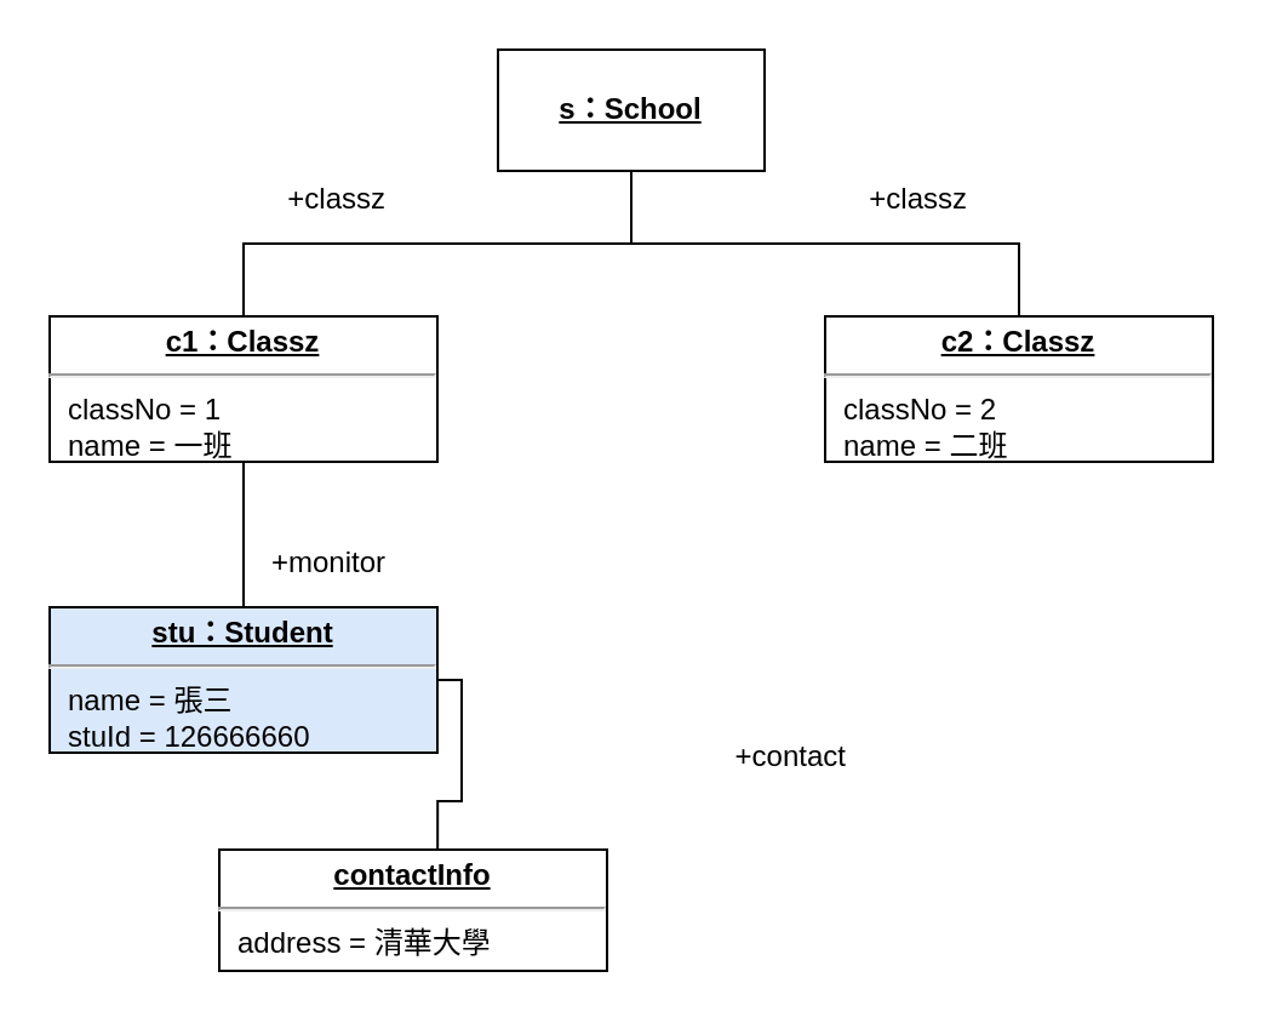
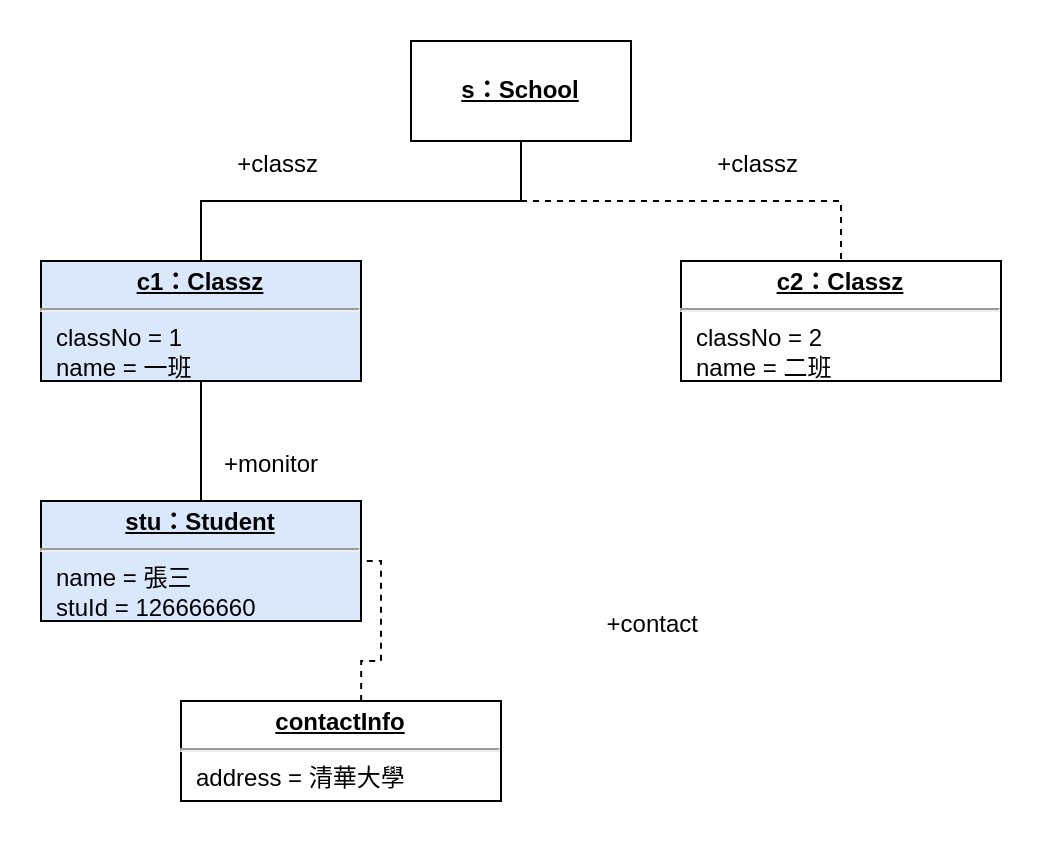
- <mxCell id="7" value="" style="endArrow=none;html=1;rounded=0;exitX=0.5;exitY=1;exitDx=0;exitDy=0;edgeStyle=orthogonalEdgeStyle;entryX=0.5;entryY=0;entryDx=0;entryDy=0;" edge="1" parent="1" source="2" target="3"><mxGeometry relative="1" as="geometry"><mxPoint x="210" y="100" as="sourcePoint" /><mxPoint x="449" y="130" as="targetPoint" /></mxGeometry></mxCell>
+ <mxCell id="7" value="" style="endArrow=none;html=1;rounded=0;exitX=0.5;exitY=1;exitDx=0;exitDy=0;edgeStyle=orthogonalEdgeStyle;entryX=0.5;entryY=0;entryDx=0;entryDy=0;dashed=1;" edge="1" parent="1" source="2" target="3"><mxGeometry relative="1" as="geometry"><mxPoint x="210" y="100" as="sourcePoint" /><mxPoint x="449" y="130" as="targetPoint" /></mxGeometry></mxCell>
- <mxCell id="4" value="&lt;p style=&quot;margin:0px;margin-top:4px;text-align:center;text-decoration:underline;&quot;&gt;&lt;b&gt;c1：Classz&lt;/b&gt;&lt;/p&gt;&lt;hr&gt;&lt;p style=&quot;margin:0px;margin-left:8px;&quot;&gt;classNo = 1&lt;/p&gt;&lt;p style=&quot;margin:0px;margin-left:8px;&quot;&gt;name = 一班&lt;/p&gt;" style="verticalAlign=top;align=left;overflow=fill;fontSize=12;fontFamily=Helvetica;html=1;whiteSpace=wrap;" vertex="1" parent="1"><mxGeometry x="20" y="130" width="160" height="60" as="geometry" /></mxCell>
+ <mxCell id="4" value="&lt;p style=&quot;margin:0px;margin-top:4px;text-align:center;text-decoration:underline;&quot;&gt;&lt;b&gt;c1：Classz&lt;/b&gt;&lt;/p&gt;&lt;hr&gt;&lt;p style=&quot;margin:0px;margin-left:8px;&quot;&gt;classNo = 1&lt;/p&gt;&lt;p style=&quot;margin:0px;margin-left:8px;&quot;&gt;name = 一班&lt;/p&gt;" style="verticalAlign=top;align=left;overflow=fill;fontSize=12;fontFamily=Helvetica;html=1;whiteSpace=wrap;fillColor=#dae8fc;" vertex="1" parent="1"><mxGeometry x="20" y="130" width="160" height="60" as="geometry" /></mxCell>
- <mxCell id="13" value="" style="endArrow=none;html=1;rounded=0;exitX=0.563;exitY=0;exitDx=0;exitDy=0;entryX=1;entryY=0.5;entryDx=0;entryDy=0;exitPerimeter=0;edgeStyle=orthogonalEdgeStyle;" edge="1" parent="1" source="6" target="5"><mxGeometry relative="1" as="geometry"><mxPoint x="315" y="300" as="sourcePoint" /><mxPoint x="315" y="240" as="targetPoint" /></mxGeometry></mxCell>
+ <mxCell id="13" value="" style="endArrow=none;html=1;rounded=0;exitX=0.563;exitY=0;exitDx=0;exitDy=0;entryX=1;entryY=0.5;entryDx=0;entryDy=0;exitPerimeter=0;edgeStyle=orthogonalEdgeStyle;dashed=1;" edge="1" parent="1" source="6" target="5"><mxGeometry relative="1" as="geometry"><mxPoint x="315" y="300" as="sourcePoint" /><mxPoint x="315" y="240" as="targetPoint" /></mxGeometry></mxCell>
